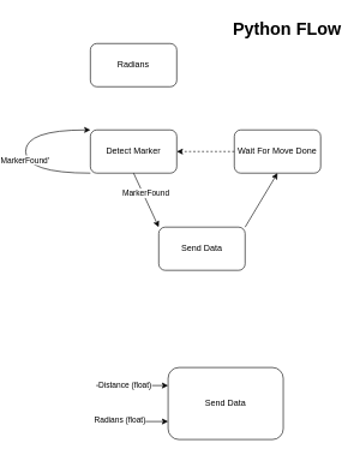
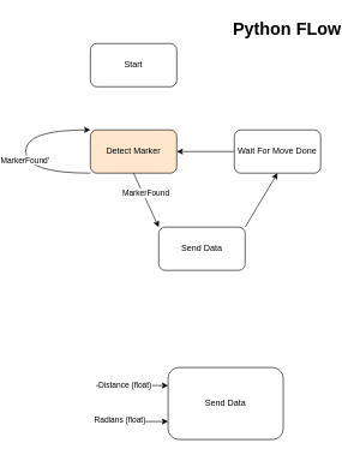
- <mxCell id="2" value="Radians" style="rounded=1;whiteSpace=wrap;html=1;" parent="1" vertex="1"><mxGeometry x="110" y="60" width="120" height="60" as="geometry" /></mxCell>
+ <mxCell id="2" value="Start" style="rounded=1;whiteSpace=wrap;html=1;" parent="1" vertex="1"><mxGeometry x="110" y="60" width="120" height="60" as="geometry" /></mxCell>
- <mxCell id="3" value="Detect Marker" style="rounded=1;whiteSpace=wrap;html=1;" parent="1" vertex="1"><mxGeometry x="110" y="180" width="120" height="60" as="geometry" /></mxCell>
+ <mxCell id="3" value="Detect Marker" style="rounded=1;whiteSpace=wrap;html=1;fillColor=#ffe6cc;" parent="1" vertex="1"><mxGeometry x="110" y="180" width="120" height="60" as="geometry" /></mxCell>
- <mxCell id="9" value="" style="endArrow=classic;html=1;entryX=1;entryY=0.5;entryDx=0;entryDy=0;exitX=0;exitY=0.5;exitDx=0;exitDy=0;dashed=1;" parent="1" source="7" target="3" edge="1"><mxGeometry width="50" height="50" relative="1" as="geometry"><mxPoint x="320" y="340" as="sourcePoint" /><mxPoint x="370" y="290" as="targetPoint" /></mxGeometry></mxCell>
+ <mxCell id="9" value="" style="endArrow=classic;html=1;entryX=1;entryY=0.5;entryDx=0;entryDy=0;exitX=0;exitY=0.5;exitDx=0;exitDy=0;" parent="1" source="7" target="3" edge="1"><mxGeometry width="50" height="50" relative="1" as="geometry"><mxPoint x="320" y="340" as="sourcePoint" /><mxPoint x="370" y="290" as="targetPoint" /></mxGeometry></mxCell>
